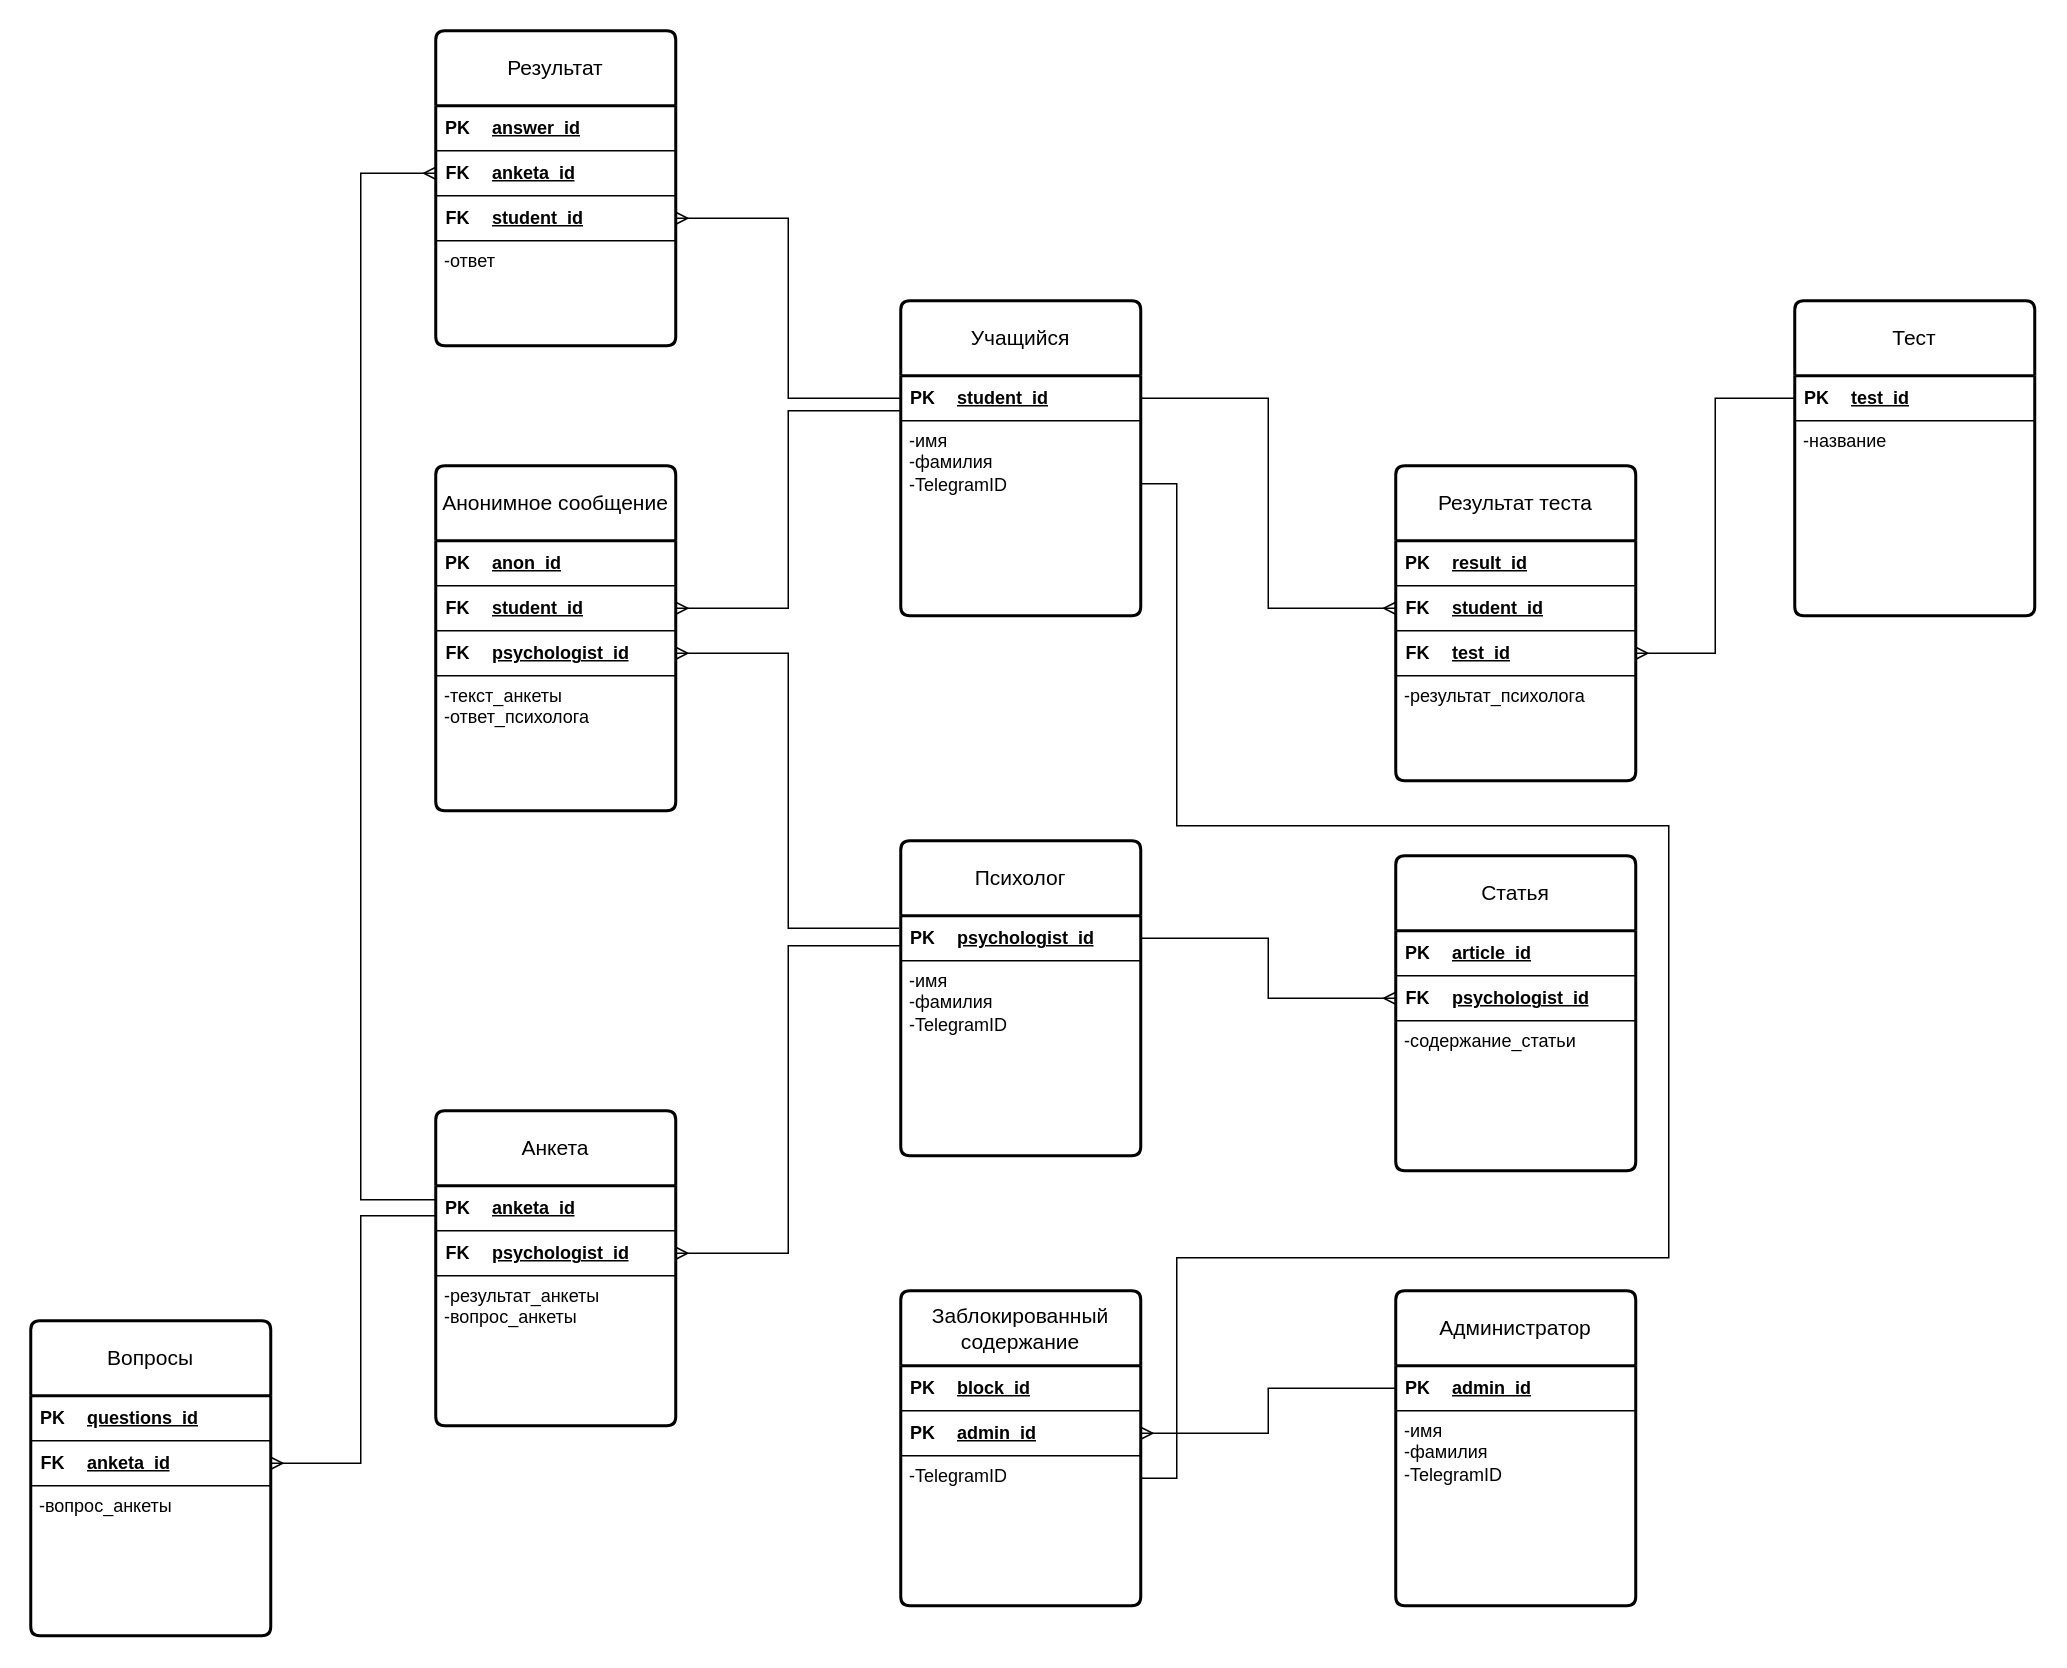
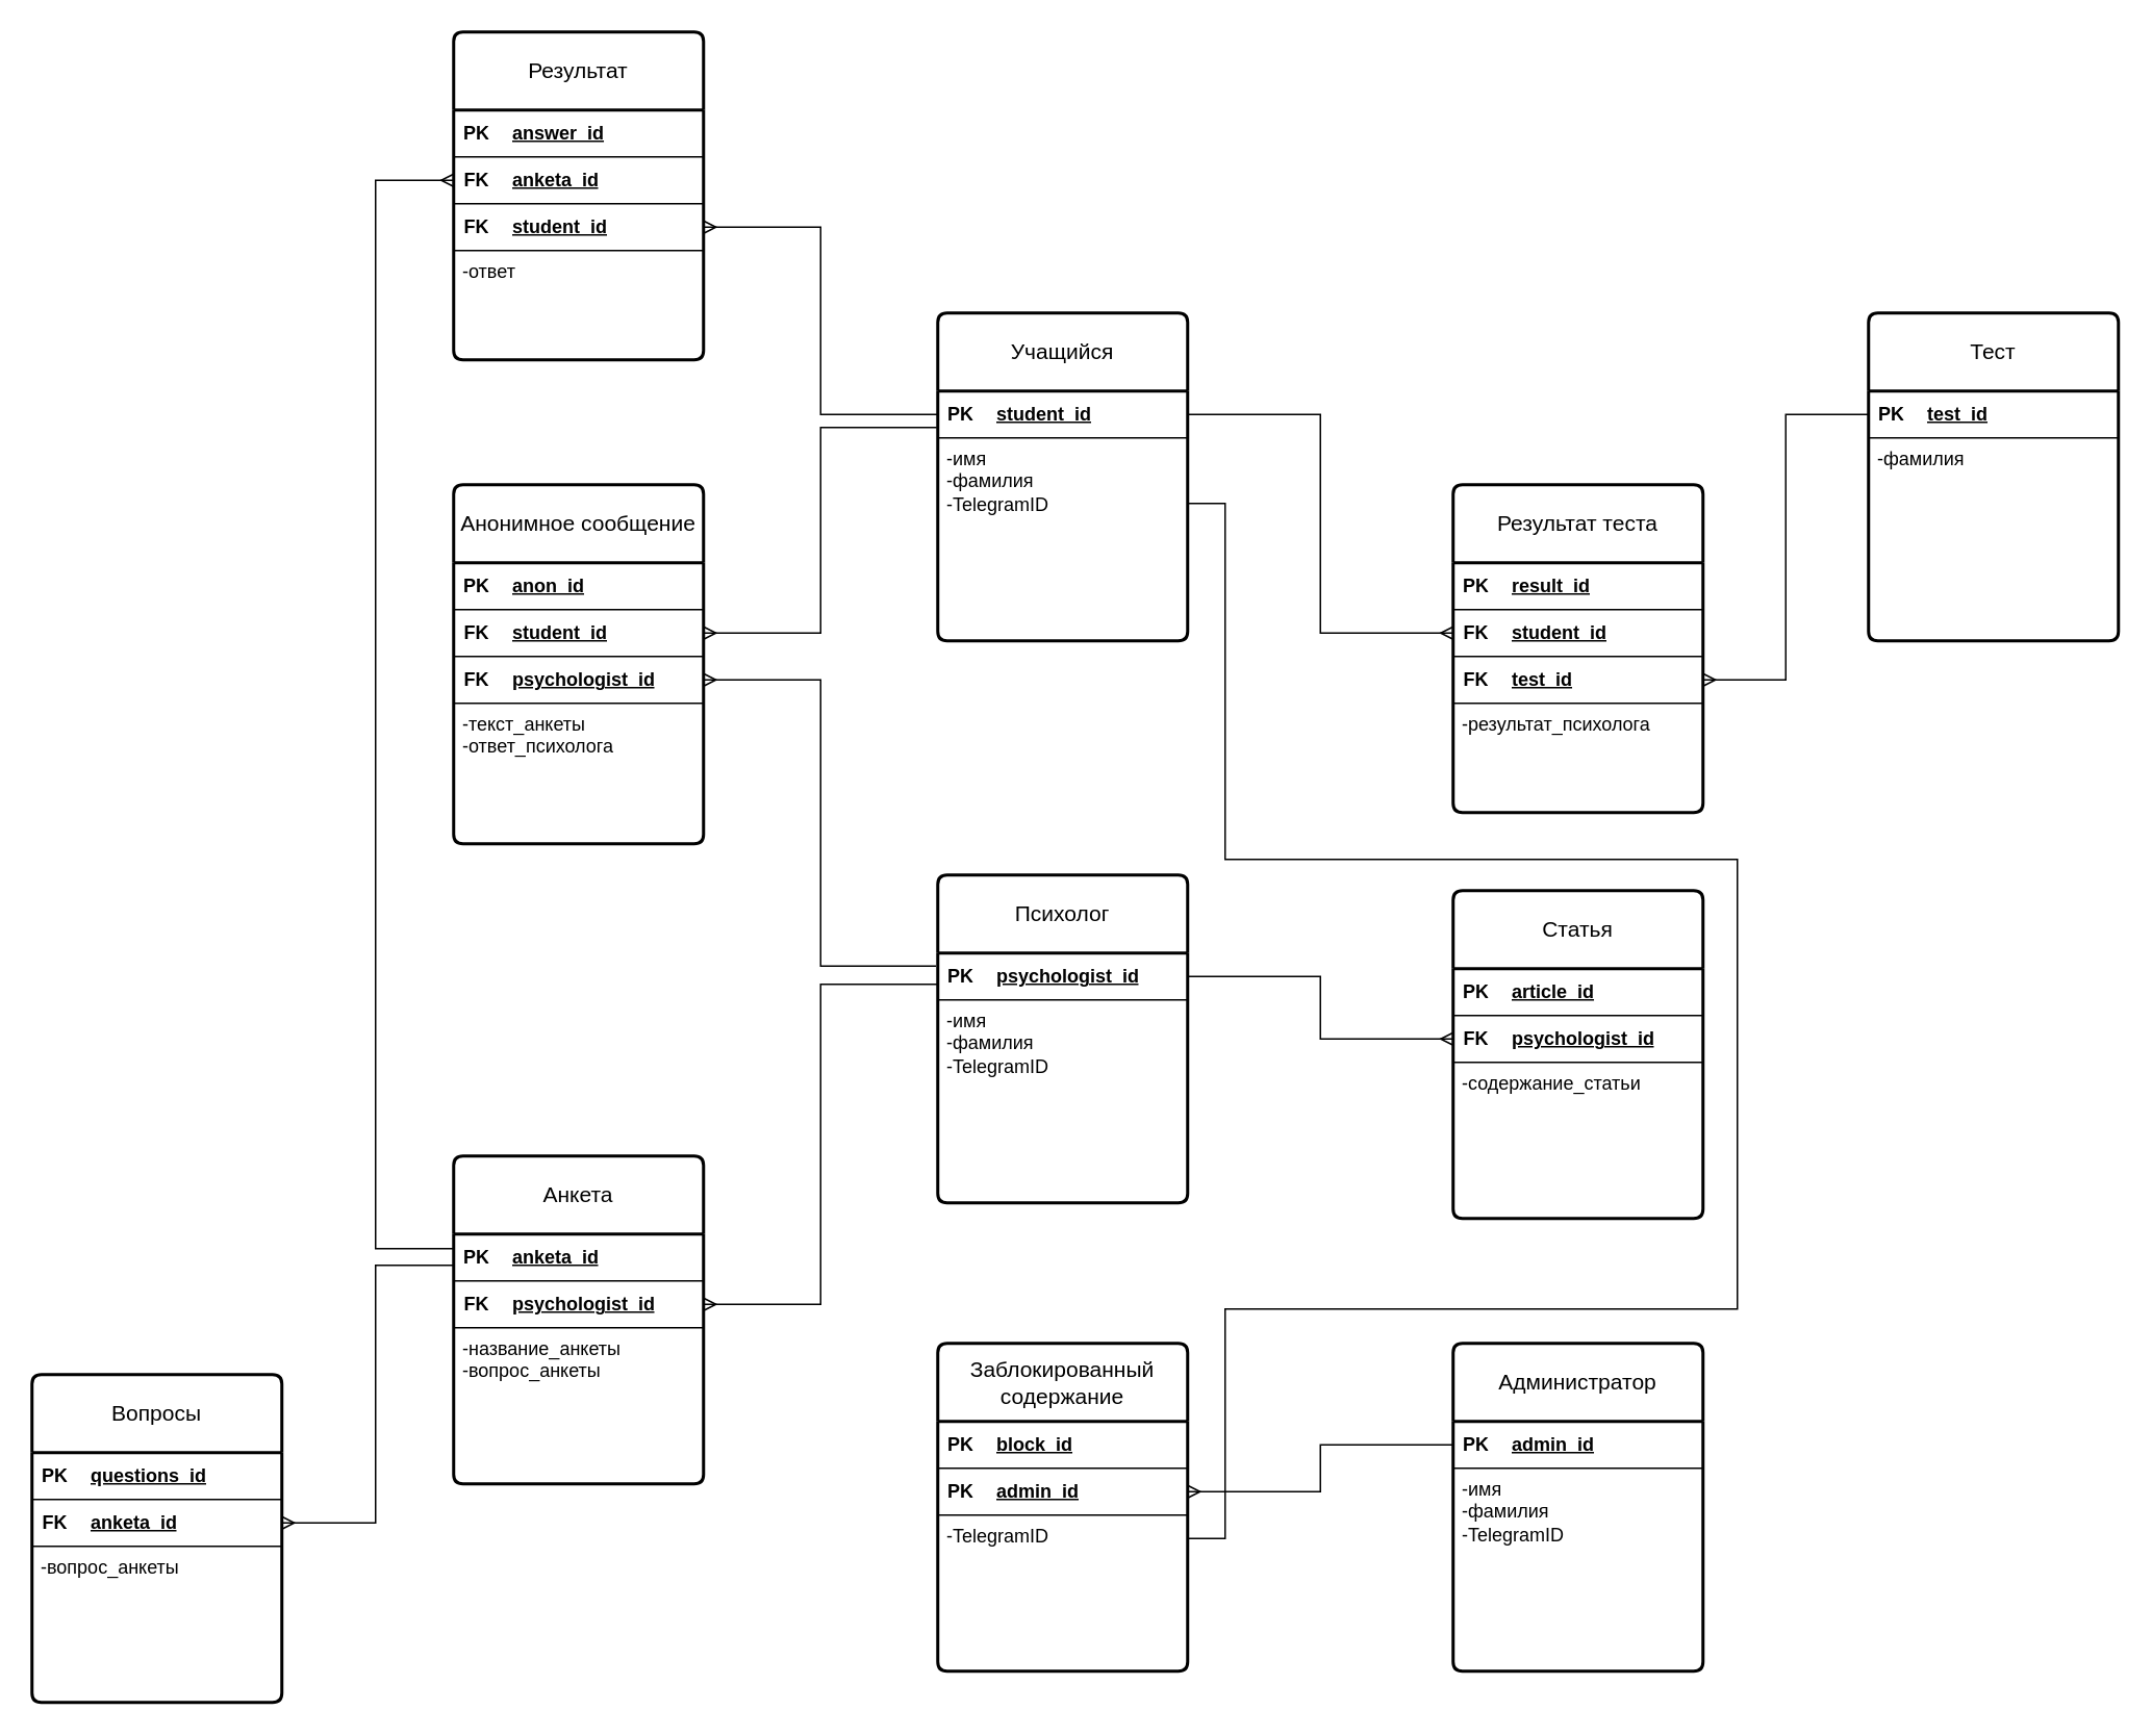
- <mxCell id="22" value="&lt;div&gt;-название&lt;/div&gt;&lt;div&gt;&lt;br&gt;&lt;/div&gt;&lt;div&gt;&lt;br&gt;&lt;/div&gt;" style="align=left;strokeColor=none;fillColor=none;spacingLeft=4;fontSize=12;verticalAlign=top;resizable=0;rotatable=0;part=1;html=1;" parent="17" vertex="1"><mxGeometry y="80" width="160" height="130" as="geometry" /></mxCell>
+ <mxCell id="22" value="&lt;div&gt;-фамилия&lt;/div&gt;&lt;div&gt;&lt;br&gt;&lt;/div&gt;&lt;div&gt;&lt;br&gt;&lt;/div&gt;" style="align=left;strokeColor=none;fillColor=none;spacingLeft=4;fontSize=12;verticalAlign=top;resizable=0;rotatable=0;part=1;html=1;" parent="17" vertex="1"><mxGeometry y="80" width="160" height="130" as="geometry" /></mxCell>
- <mxCell id="43" value="&lt;div&gt;-результат_анкеты&lt;/div&gt;&lt;div&gt;-вопрос_анкеты&lt;/div&gt;&lt;div&gt;&lt;br&gt;&lt;/div&gt;" style="align=left;strokeColor=none;fillColor=none;spacingLeft=4;fontSize=12;verticalAlign=top;resizable=0;rotatable=0;part=1;html=1;" parent="35" vertex="1"><mxGeometry y="110" width="160" height="100" as="geometry" /></mxCell>
+ <mxCell id="43" value="&lt;div&gt;-название_анкеты&lt;/div&gt;&lt;div&gt;-вопрос_анкеты&lt;/div&gt;&lt;div&gt;&lt;br&gt;&lt;/div&gt;" style="align=left;strokeColor=none;fillColor=none;spacingLeft=4;fontSize=12;verticalAlign=top;resizable=0;rotatable=0;part=1;html=1;" parent="35" vertex="1"><mxGeometry y="110" width="160" height="100" as="geometry" /></mxCell>
